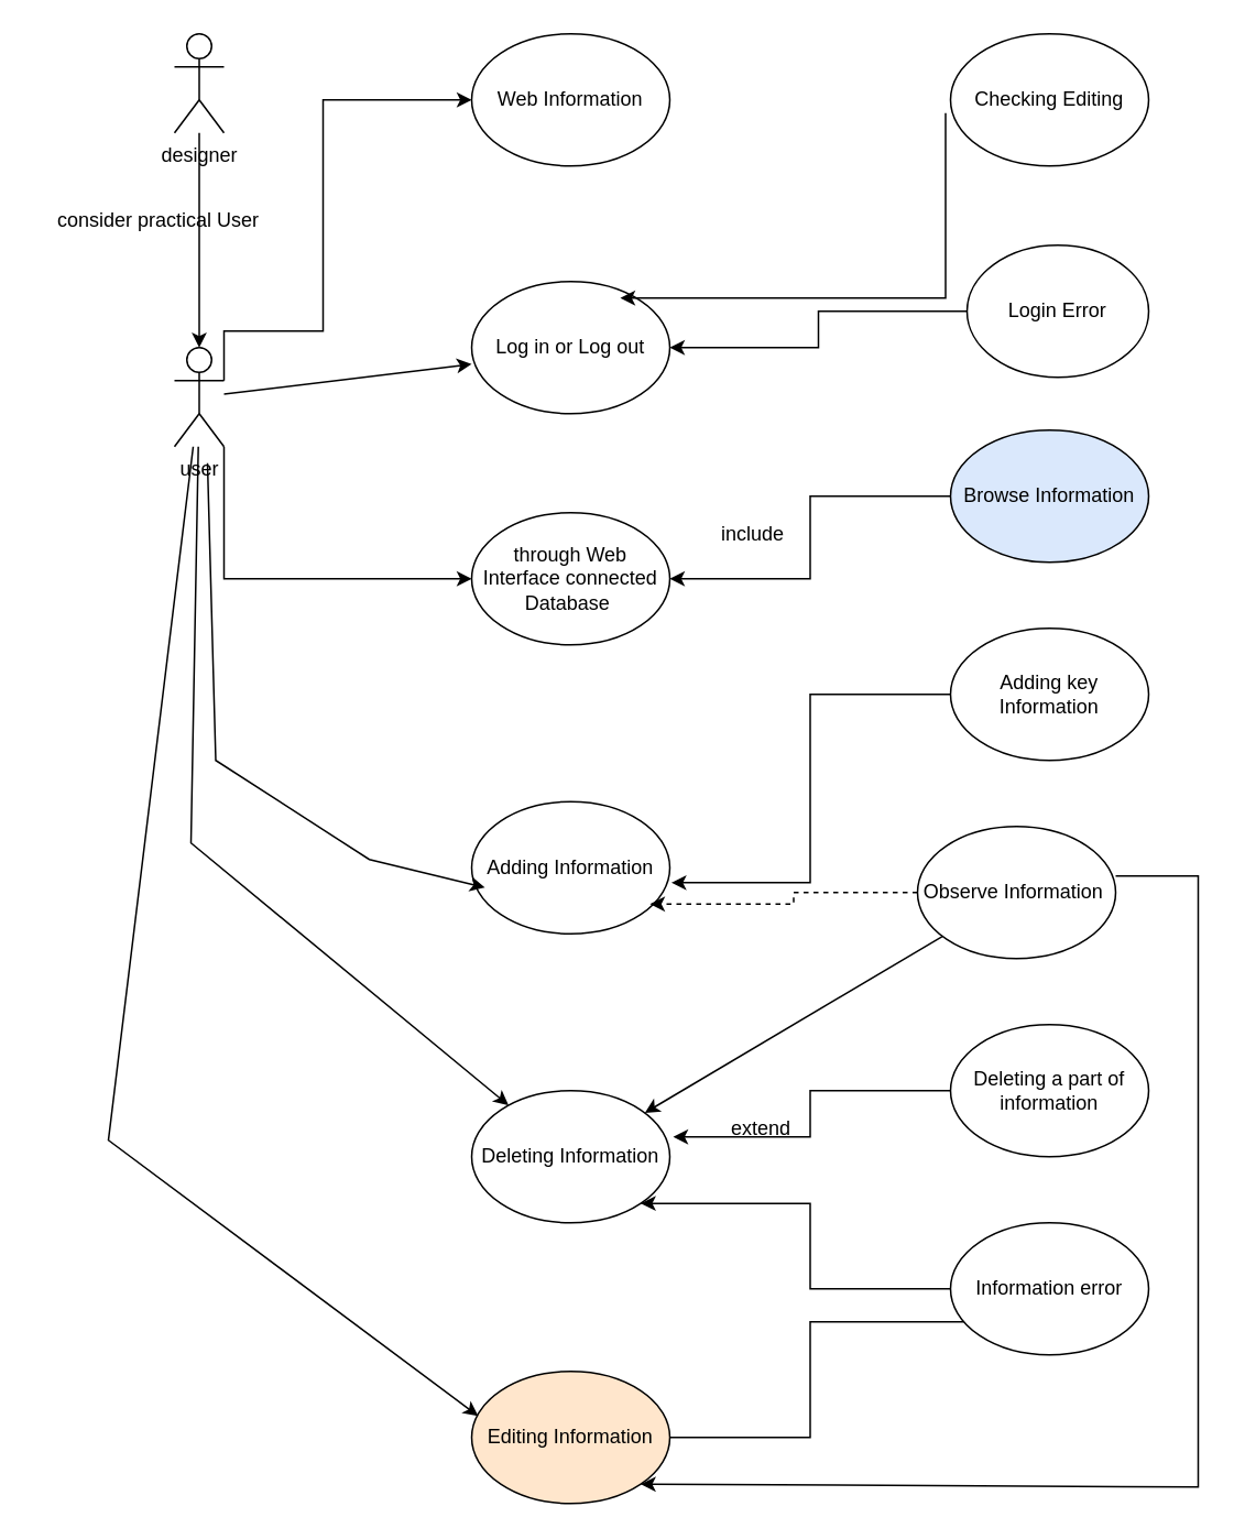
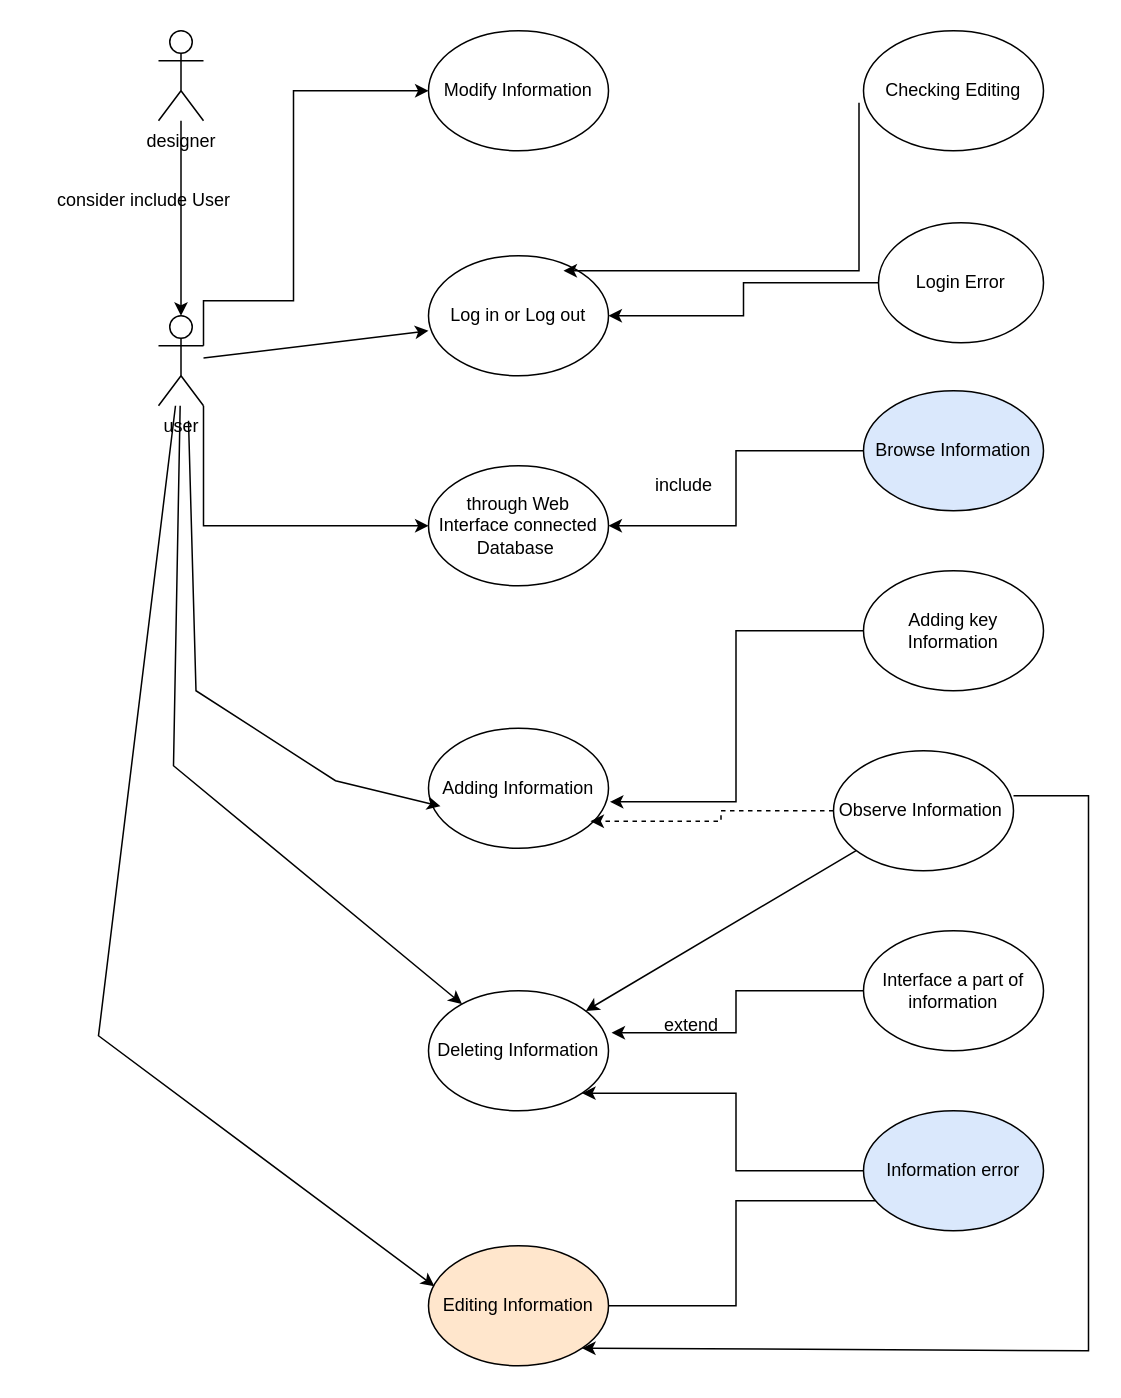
- <mxCell id="9" value="Web Information" style="ellipse;whiteSpace=wrap;html=1;" vertex="1" parent="1"><mxGeometry x="285" y="20" width="120" height="80" as="geometry" /></mxCell>
+ <mxCell id="9" value="Modify Information" style="ellipse;whiteSpace=wrap;html=1;" vertex="1" parent="1"><mxGeometry x="285" y="20" width="120" height="80" as="geometry" /></mxCell>
- <mxCell id="11" value="consider practical User" style="text;html=1;align=center;verticalAlign=middle;resizable=0;points=[];autosize=1;strokeColor=none;fillColor=none;" vertex="1" parent="1"><mxGeometry x="20" y="118" width="150" height="30" as="geometry" /></mxCell>
+ <mxCell id="11" value="consider include User" style="text;html=1;align=center;verticalAlign=middle;resizable=0;points=[];autosize=1;strokeColor=none;fillColor=none;" vertex="1" parent="1"><mxGeometry x="20" y="118" width="150" height="30" as="geometry" /></mxCell>
- <mxCell id="29" value="Deleting a part of information" style="ellipse;whiteSpace=wrap;html=1;" vertex="1" parent="1"><mxGeometry x="575" y="620" width="120" height="80" as="geometry" /></mxCell>
+ <mxCell id="29" value="Interface a part of information" style="ellipse;whiteSpace=wrap;html=1;" vertex="1" parent="1"><mxGeometry x="575" y="620" width="120" height="80" as="geometry" /></mxCell>
- <mxCell id="32" value="Information error" style="ellipse;whiteSpace=wrap;html=1;" vertex="1" parent="1"><mxGeometry x="575" y="740" width="120" height="80" as="geometry" /></mxCell>
+ <mxCell id="32" value="Information error" style="ellipse;whiteSpace=wrap;html=1;fillColor=#dae8fc;" vertex="1" parent="1"><mxGeometry x="575" y="740" width="120" height="80" as="geometry" /></mxCell>
